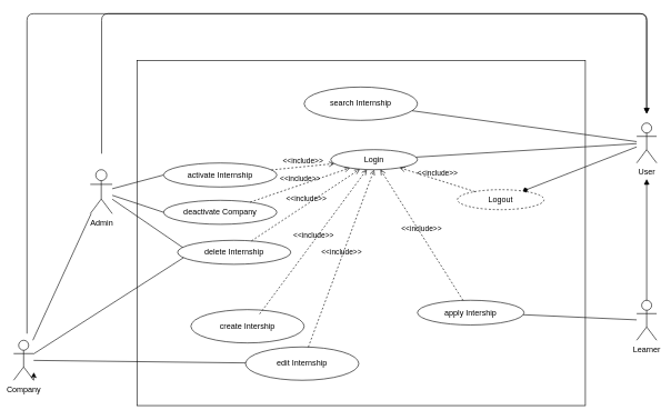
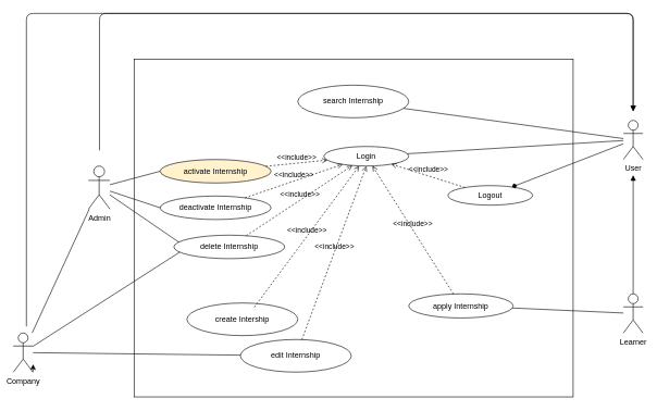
- <mxCell id="30" value="activate Internship" style="ellipse;whiteSpace=wrap;html=1;" parent="1" vertex="1"><mxGeometry x="245" y="244" width="170" height="36" as="geometry" /></mxCell>
+ <mxCell id="30" value="activate Internship" style="ellipse;whiteSpace=wrap;html=1;fillColor=#fff2cc;" parent="1" vertex="1"><mxGeometry x="245" y="244" width="170" height="36" as="geometry" /></mxCell>
- <mxCell id="14" value="Logout" style="ellipse;whiteSpace=wrap;html=1;dashed=1;" parent="1" vertex="1"><mxGeometry x="686" y="284" width="130" height="30" as="geometry" /></mxCell>
+ <mxCell id="14" value="Logout" style="ellipse;whiteSpace=wrap;html=1;" parent="1" vertex="1"><mxGeometry x="686" y="284" width="130" height="30" as="geometry" /></mxCell>
- <mxCell id="31" value="deactivate Company" style="ellipse;whiteSpace=wrap;html=1;" parent="1" vertex="1"><mxGeometry x="245" y="300" width="170" height="36" as="geometry" /></mxCell>
+ <mxCell id="31" value="deactivate Internship" style="ellipse;whiteSpace=wrap;html=1;" parent="1" vertex="1"><mxGeometry x="245" y="300" width="170" height="36" as="geometry" /></mxCell>
- <mxCell id="17" value="apply Intership" style="ellipse;whiteSpace=wrap;html=1;" parent="1" vertex="1"><mxGeometry x="626" y="450" width="160" height="37" as="geometry" /></mxCell>
+ <mxCell id="17" value="apply Internship" style="ellipse;whiteSpace=wrap;html=1;" parent="1" vertex="1"><mxGeometry x="626" y="450" width="160" height="37" as="geometry" /></mxCell>
